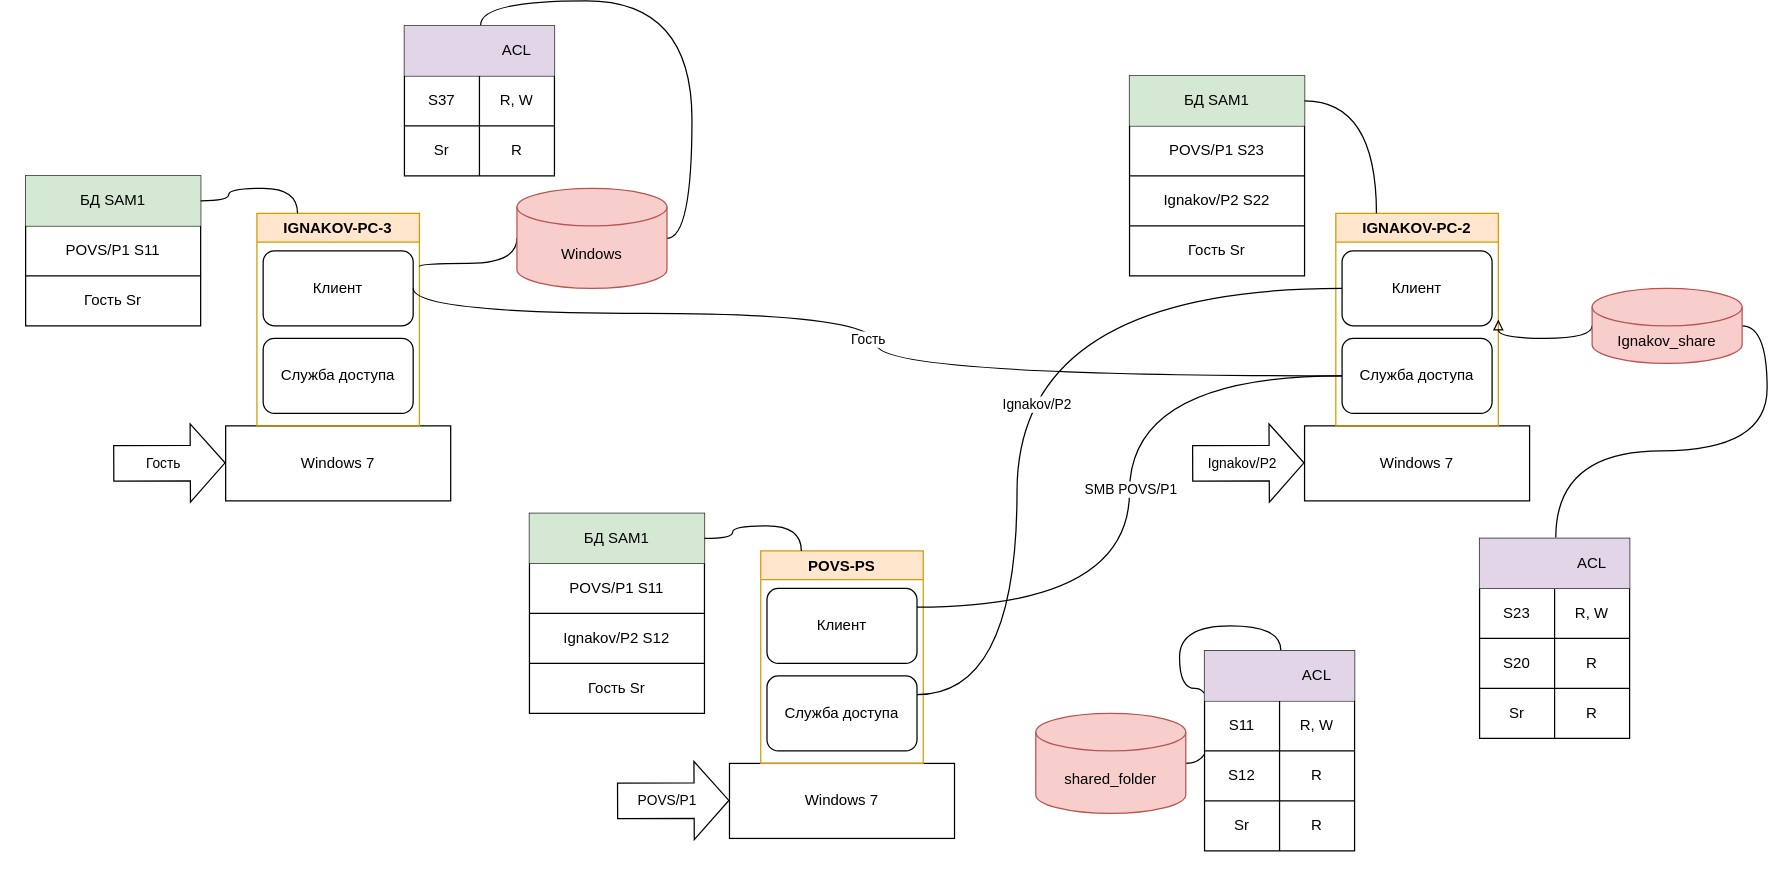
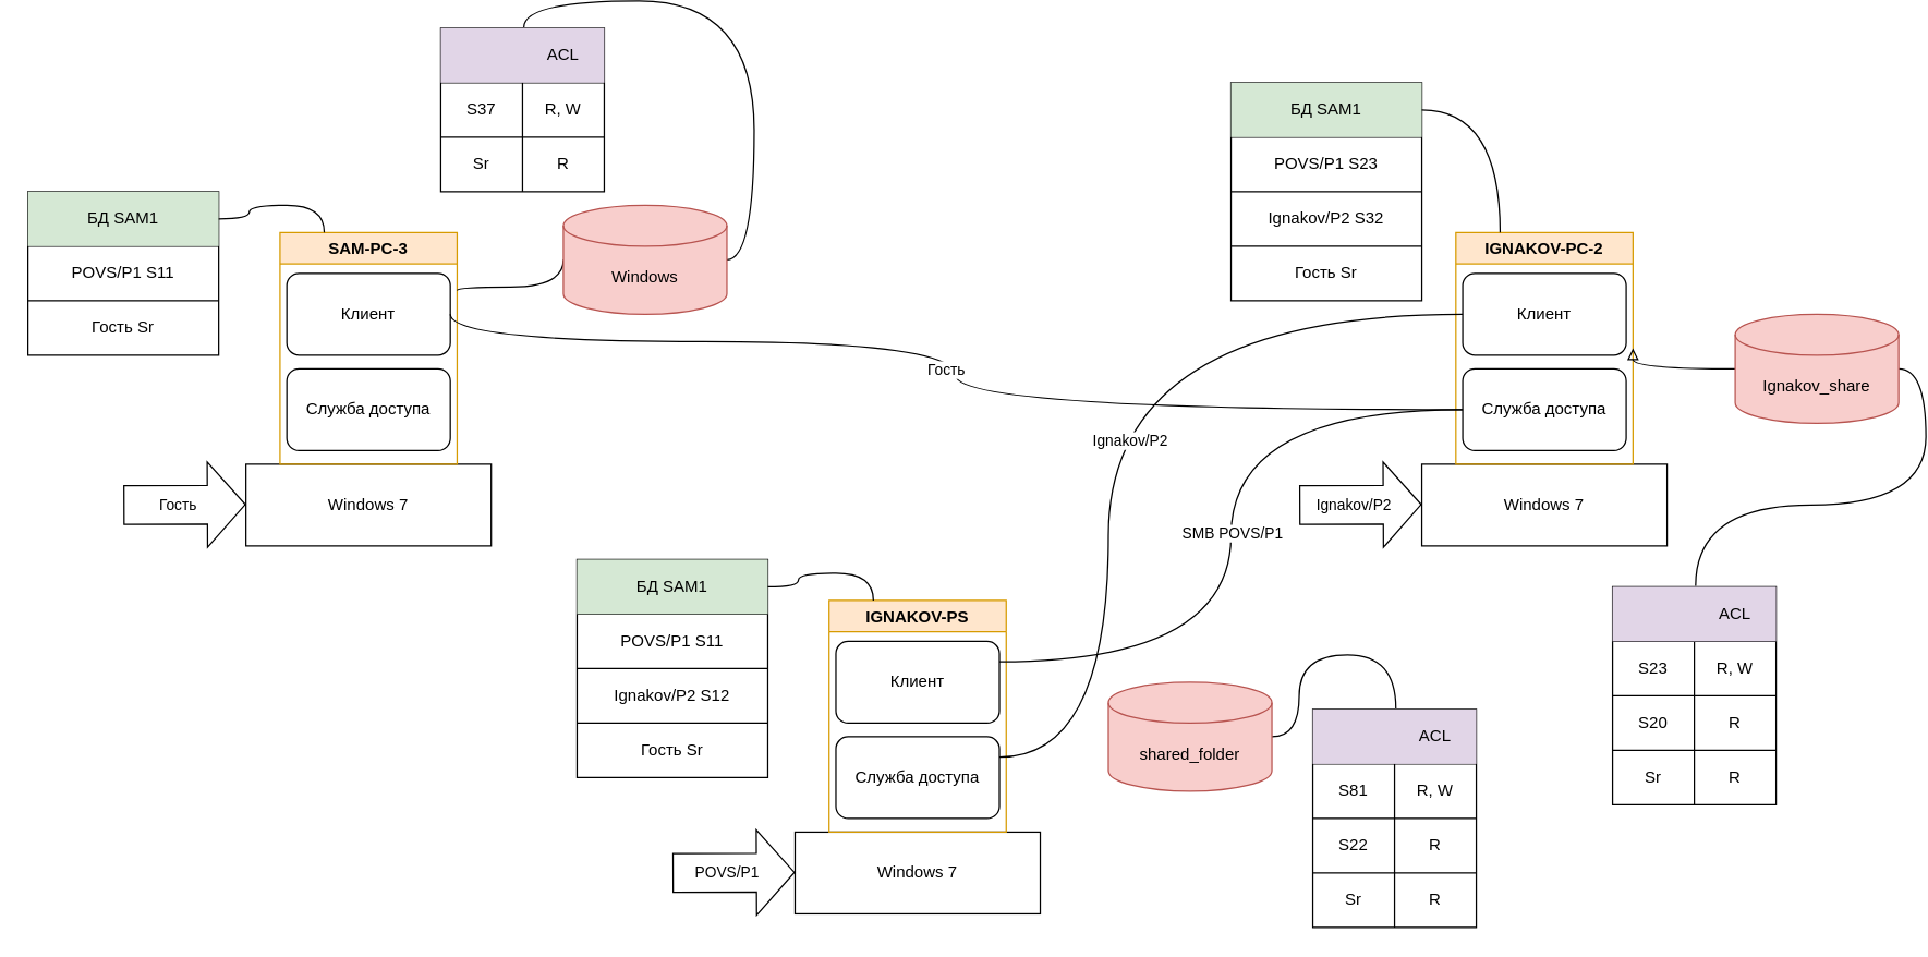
- <mxCell id="88" value="Ignakov/P2 S22" style="shape=partialRectangle;html=1;whiteSpace=wrap;connectable=0;overflow=hidden;fillColor=none;top=0;left=0;bottom=0;right=0;pointerEvents=1;" vertex="1" parent="87"><mxGeometry width="140" height="40" as="geometry"><mxRectangle width="140" height="40" as="alternateBounds" /></mxGeometry></mxCell>
+ <mxCell id="88" value="Ignakov/P2 S32" style="shape=partialRectangle;html=1;whiteSpace=wrap;connectable=0;overflow=hidden;fillColor=none;top=0;left=0;bottom=0;right=0;pointerEvents=1;" vertex="1" parent="87"><mxGeometry width="140" height="40" as="geometry"><mxRectangle width="140" height="40" as="alternateBounds" /></mxGeometry></mxCell>
- <mxCell id="34" value="IGNAKOV-PC-3" style="swimlane;fillColor=#ffe6cc;strokeColor=#d79b00;" vertex="1" parent="1"><mxGeometry x="205" y="170" width="130" height="170" as="geometry"><mxRectangle x="265" y="490" width="120" height="23" as="alternateBounds" /></mxGeometry></mxCell>
+ <mxCell id="34" value="SAM-PC-3" style="swimlane;fillColor=#ffe6cc;strokeColor=#d79b00;" vertex="1" parent="1"><mxGeometry x="205" y="170" width="130" height="170" as="geometry"><mxRectangle x="265" y="490" width="120" height="23" as="alternateBounds" /></mxGeometry></mxCell>
- <mxCell id="66" value="Ignakov_share" style="shape=cylinder3;whiteSpace=wrap;html=1;boundedLbl=1;backgroundOutline=1;size=15;fillColor=#f8cecc;strokeColor=#b85450;" vertex="1" parent="1"><mxGeometry x="1273" y="230" width="120" height="60" as="geometry" /></mxCell>
+ <mxCell id="66" value="Ignakov_share" style="shape=cylinder3;whiteSpace=wrap;html=1;boundedLbl=1;backgroundOutline=1;size=15;fillColor=#f8cecc;strokeColor=#b85450;" vertex="1" parent="1"><mxGeometry x="1273" y="230" width="120" height="80" as="geometry" /></mxCell>
- <mxCell id="3" value="POVS-PS" style="swimlane;fillColor=#ffe6cc;strokeColor=#d79b00;" vertex="1" parent="1"><mxGeometry x="608" y="440" width="130" height="170" as="geometry"><mxRectangle x="265" y="490" width="120" height="23" as="alternateBounds" /></mxGeometry></mxCell>
+ <mxCell id="3" value="IGNAKOV-PS" style="swimlane;fillColor=#ffe6cc;strokeColor=#d79b00;" vertex="1" parent="1"><mxGeometry x="608" y="440" width="130" height="170" as="geometry"><mxRectangle x="265" y="490" width="120" height="23" as="alternateBounds" /></mxGeometry></mxCell>
- <mxCell id="13" value="S11" style="shape=partialRectangle;html=1;whiteSpace=wrap;connectable=0;overflow=hidden;fillColor=none;top=0;left=0;bottom=0;right=0;pointerEvents=1;" vertex="1" parent="12"><mxGeometry width="60" height="40" as="geometry"><mxRectangle width="60" height="40" as="alternateBounds" /></mxGeometry></mxCell>
+ <mxCell id="13" value="S81" style="shape=partialRectangle;html=1;whiteSpace=wrap;connectable=0;overflow=hidden;fillColor=none;top=0;left=0;bottom=0;right=0;pointerEvents=1;" vertex="1" parent="12"><mxGeometry width="60" height="40" as="geometry"><mxRectangle width="60" height="40" as="alternateBounds" /></mxGeometry></mxCell>
- <mxCell id="7" value="shared_folder" style="shape=cylinder3;whiteSpace=wrap;html=1;boundedLbl=1;backgroundOutline=1;size=15;fillColor=#f8cecc;strokeColor=#b85450;" vertex="1" parent="1"><mxGeometry x="828" y="570" width="120" height="80" as="geometry" /></mxCell>
+ <mxCell id="7" value="shared_folder" style="shape=cylinder3;whiteSpace=wrap;html=1;boundedLbl=1;backgroundOutline=1;size=15;fillColor=#f8cecc;strokeColor=#b85450;" vertex="1" parent="1"><mxGeometry x="813" y="500" width="120" height="80" as="geometry" /></mxCell>
- <mxCell id="16" value="S12" style="shape=partialRectangle;html=1;whiteSpace=wrap;connectable=0;overflow=hidden;fillColor=none;top=0;left=0;bottom=0;right=0;pointerEvents=1;" vertex="1" parent="15"><mxGeometry width="60" height="40" as="geometry"><mxRectangle width="60" height="40" as="alternateBounds" /></mxGeometry></mxCell>
+ <mxCell id="16" value="S22" style="shape=partialRectangle;html=1;whiteSpace=wrap;connectable=0;overflow=hidden;fillColor=none;top=0;left=0;bottom=0;right=0;pointerEvents=1;" vertex="1" parent="15"><mxGeometry width="60" height="40" as="geometry"><mxRectangle width="60" height="40" as="alternateBounds" /></mxGeometry></mxCell>
